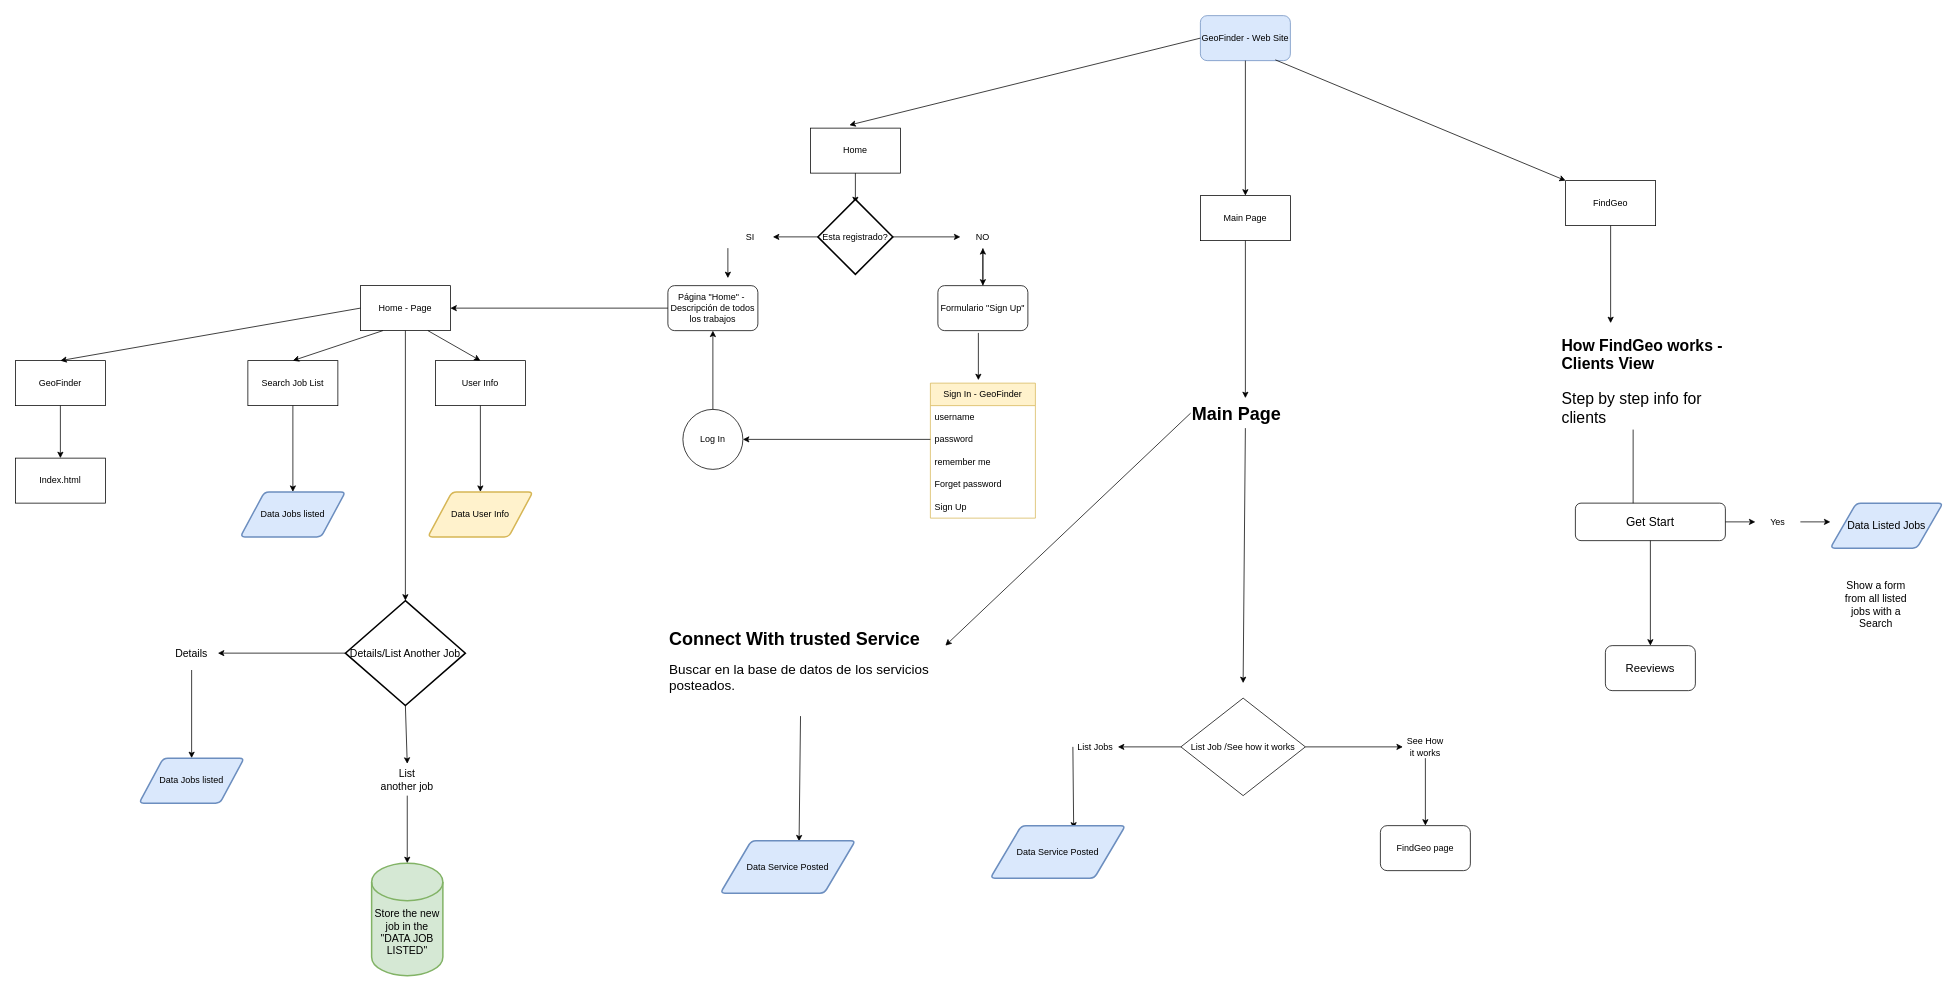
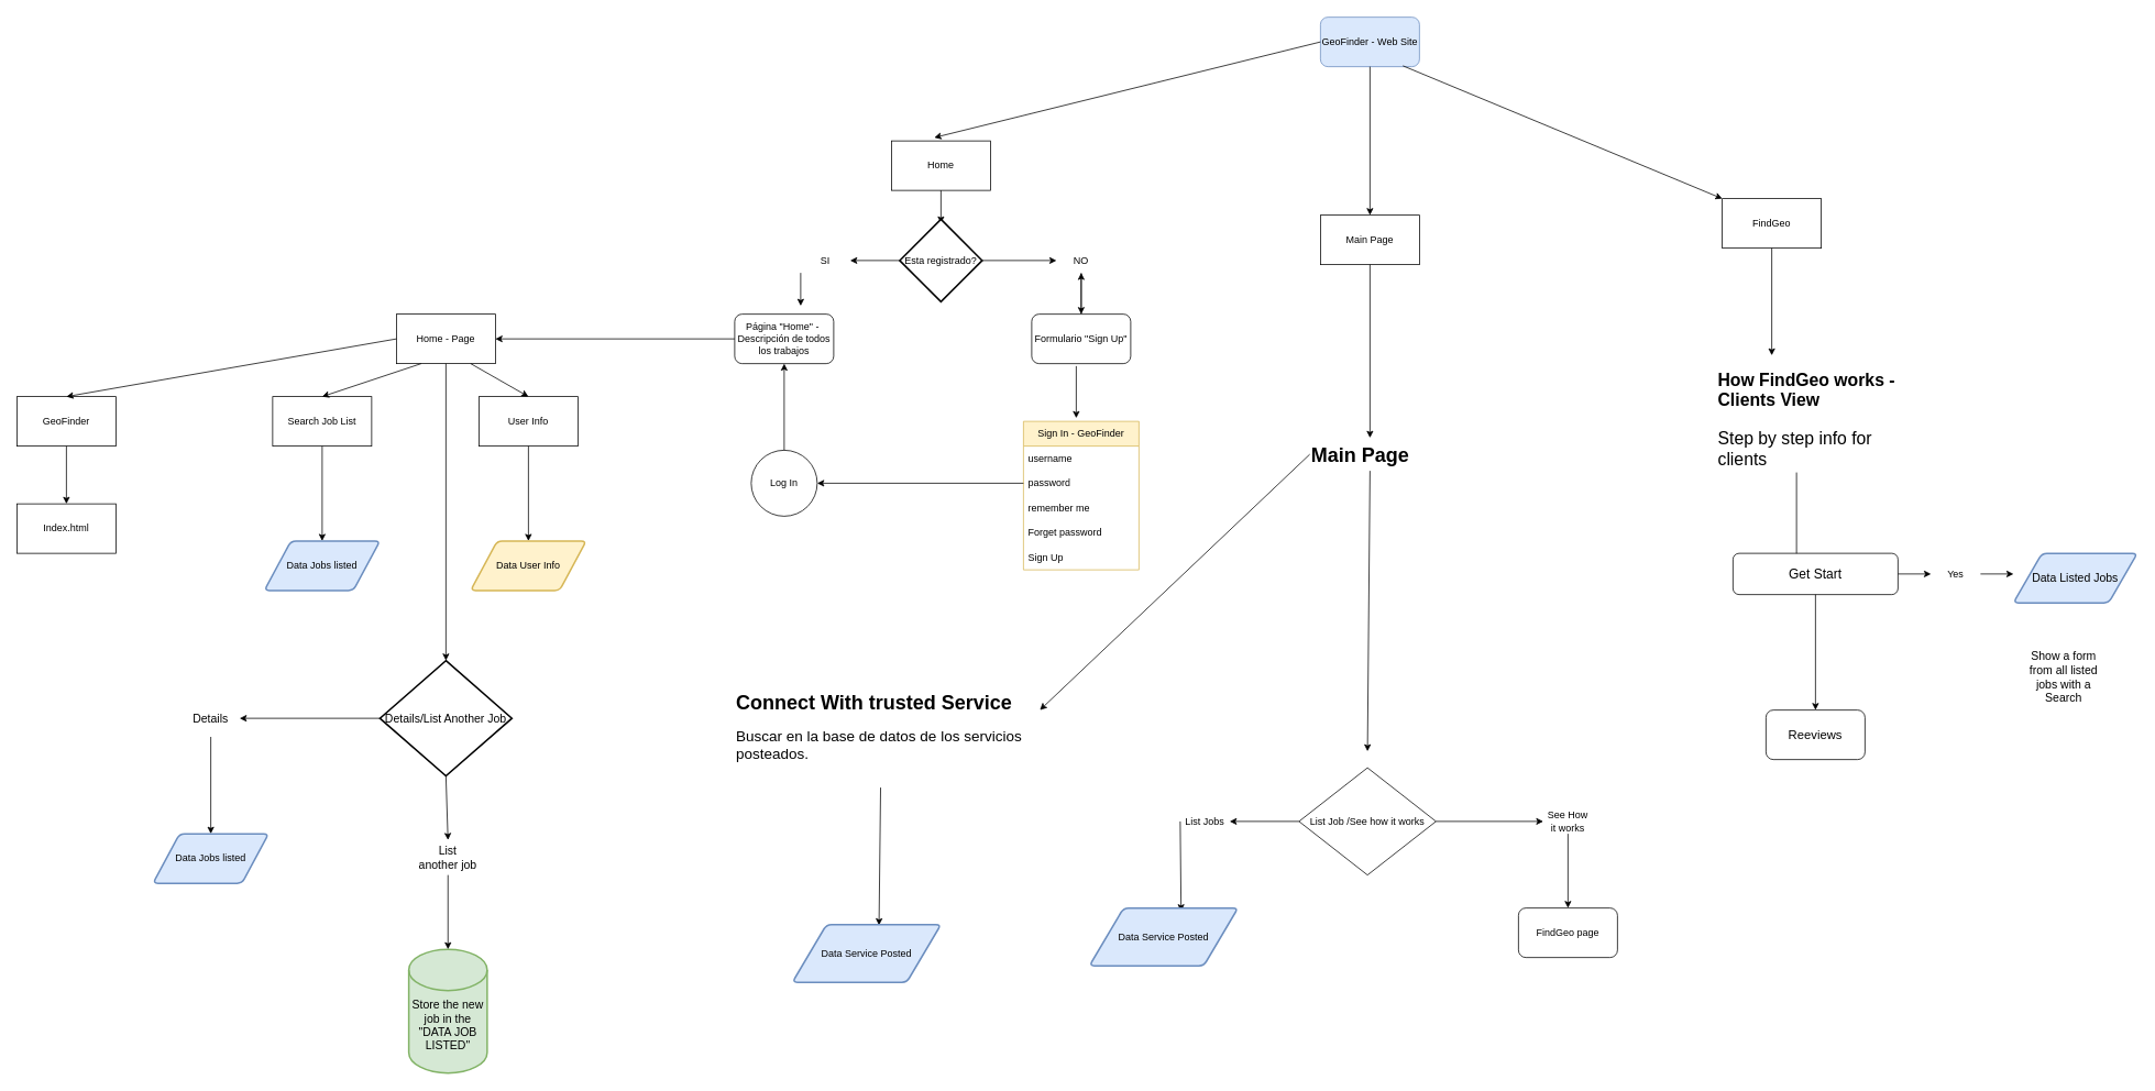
- <mxCell id="79" value="&lt;font style=&quot;font-size: 14px;&quot;&gt;Show a form from all listed jobs with a Search&lt;/font&gt;" style="text;html=1;align=center;verticalAlign=middle;whiteSpace=wrap;rounded=0;" vertex="1" parent="1"><mxGeometry x="2446" y="760" width="110" height="90" as="geometry" /></mxCell>
+ <mxCell id="79" value="&lt;font style=&quot;font-size: 14px;&quot;&gt;Show a form from all listed jobs with a Search&lt;/font&gt;" style="text;html=1;align=center;verticalAlign=middle;whiteSpace=wrap;rounded=0;" vertex="1" parent="1"><mxGeometry x="2446" y="775" width="110" height="90" as="geometry" /></mxCell>
